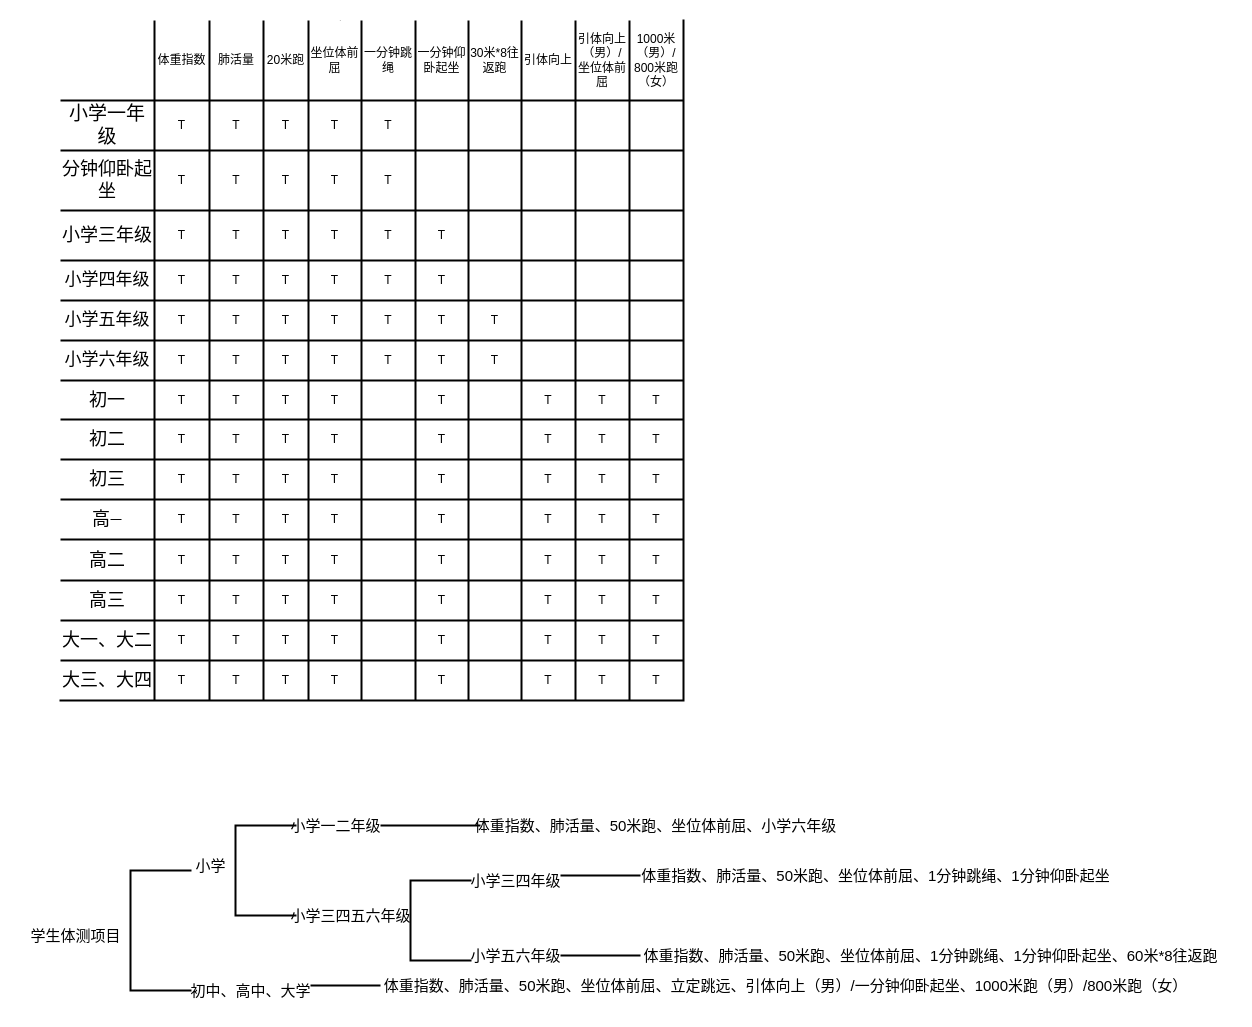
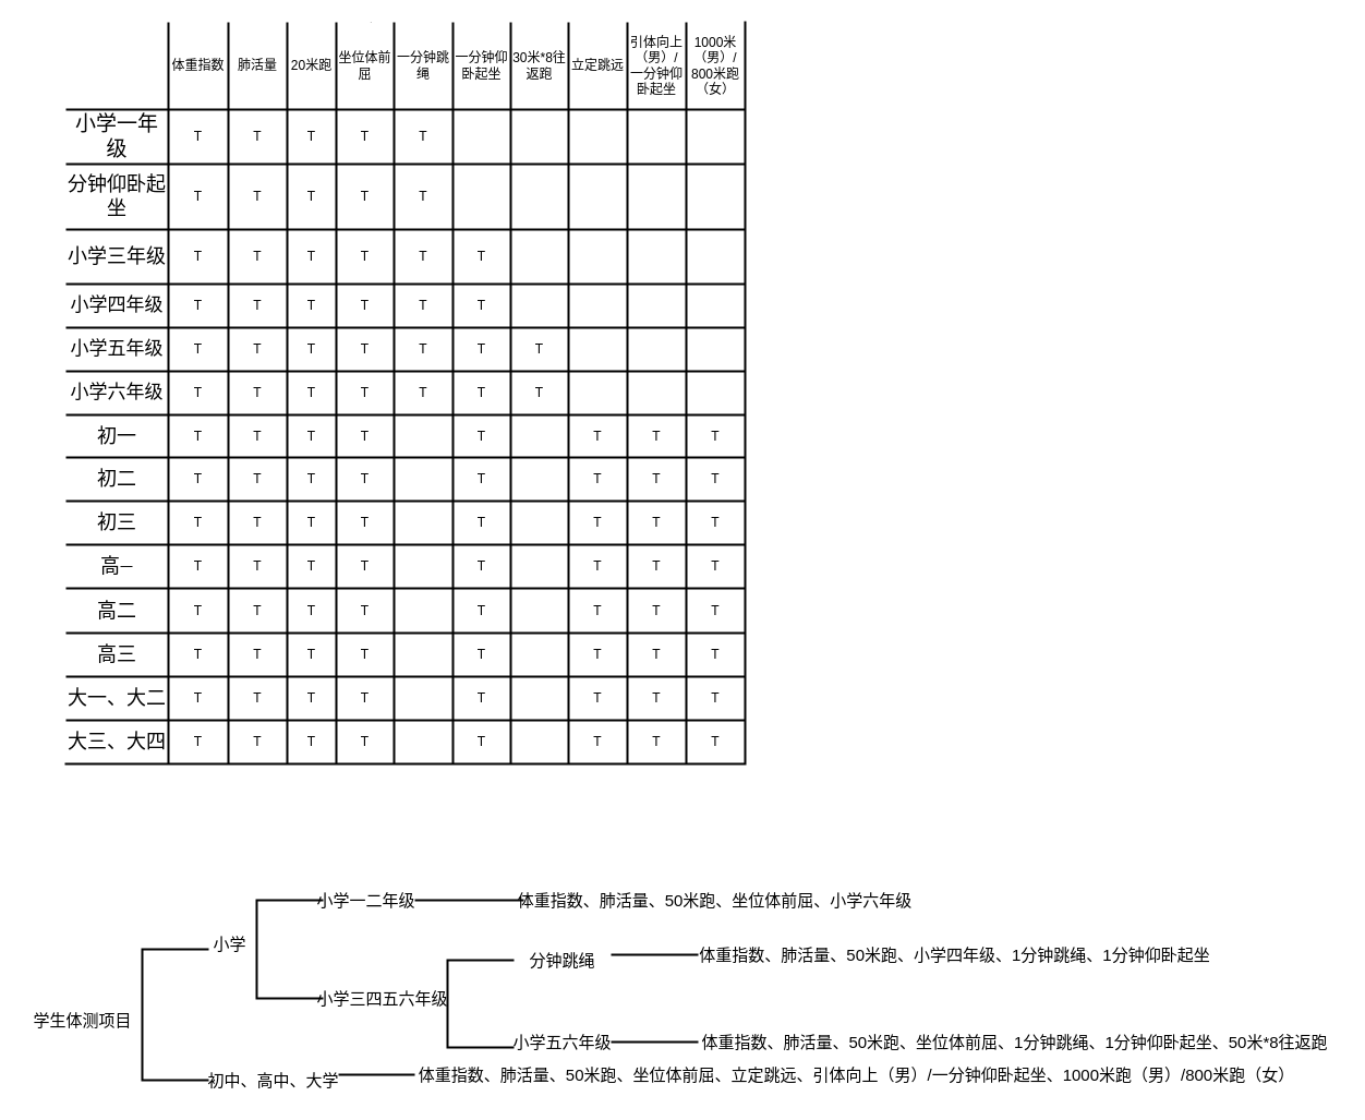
- <mxCell id="13" value="引体向上" style="shape=partialRectangle;html=1;whiteSpace=wrap;connectable=0;fillColor=none;top=0;left=0;bottom=0;right=0;overflow=hidden;" vertex="1" parent="4"><mxGeometry x="461" width="54" height="80" as="geometry"><mxRectangle width="54" height="80" as="alternateBounds" /></mxGeometry></mxCell>
+ <mxCell id="13" value="立定跳远" style="shape=partialRectangle;html=1;whiteSpace=wrap;connectable=0;fillColor=none;top=0;left=0;bottom=0;right=0;overflow=hidden;" vertex="1" parent="4"><mxGeometry x="461" width="54" height="80" as="geometry"><mxRectangle width="54" height="80" as="alternateBounds" /></mxGeometry></mxCell>
- <mxCell id="14" value="引体向上（男）/&lt;br&gt;坐位体前屈" style="shape=partialRectangle;html=1;whiteSpace=wrap;connectable=0;fillColor=none;top=0;left=0;bottom=0;right=0;overflow=hidden;" vertex="1" parent="4"><mxGeometry x="515" width="54" height="80" as="geometry"><mxRectangle width="54" height="80" as="alternateBounds" /></mxGeometry></mxCell>
+ <mxCell id="14" value="引体向上（男）/&lt;br&gt;一分钟仰卧起坐" style="shape=partialRectangle;html=1;whiteSpace=wrap;connectable=0;fillColor=none;top=0;left=0;bottom=0;right=0;overflow=hidden;" vertex="1" parent="4"><mxGeometry x="515" width="54" height="80" as="geometry"><mxRectangle width="54" height="80" as="alternateBounds" /></mxGeometry></mxCell>
- <mxCell id="200" value="体重指数、肺活量、50米跑、坐位体前屈、1分钟跳绳、1分钟仰卧起坐" style="text;html=1;align=center;verticalAlign=middle;resizable=0;points=[];autosize=1;strokeColor=none;fillColor=none;fontSize=15;" vertex="1" parent="1"><mxGeometry x="630" y="860" width="490" height="30" as="geometry" /></mxCell>
+ <mxCell id="200" value="体重指数、肺活量、50米跑、小学四年级、1分钟跳绳、1分钟仰卧起坐" style="text;html=1;align=center;verticalAlign=middle;resizable=0;points=[];autosize=1;strokeColor=none;fillColor=none;fontSize=15;" vertex="1" parent="1"><mxGeometry x="630" y="860" width="490" height="30" as="geometry" /></mxCell>
- <mxCell id="194" value="小学三四年级" style="text;html=1;align=center;verticalAlign=middle;resizable=0;points=[];autosize=1;strokeColor=none;fillColor=none;fontSize=15;" vertex="1" parent="1"><mxGeometry x="460" y="865" width="110" height="30" as="geometry" /></mxCell>
+ <mxCell id="194" value="分钟跳绳" style="text;html=1;align=center;verticalAlign=middle;resizable=0;points=[];autosize=1;strokeColor=none;fillColor=none;fontSize=15;" vertex="1" parent="1"><mxGeometry x="460" y="865" width="110" height="30" as="geometry" /></mxCell>
- <mxCell id="201" value="体重指数、肺活量、50米跑、坐位体前屈、1分钟跳绳、1分钟仰卧起坐、60米*8往返跑" style="text;html=1;align=center;verticalAlign=middle;resizable=0;points=[];autosize=1;strokeColor=none;fillColor=none;fontSize=15;" vertex="1" parent="1"><mxGeometry x="630" y="940" width="600" height="30" as="geometry" /></mxCell>
+ <mxCell id="201" value="体重指数、肺活量、50米跑、坐位体前屈、1分钟跳绳、1分钟仰卧起坐、50米*8往返跑" style="text;html=1;align=center;verticalAlign=middle;resizable=0;points=[];autosize=1;strokeColor=none;fillColor=none;fontSize=15;" vertex="1" parent="1"><mxGeometry x="630" y="940" width="600" height="30" as="geometry" /></mxCell>
